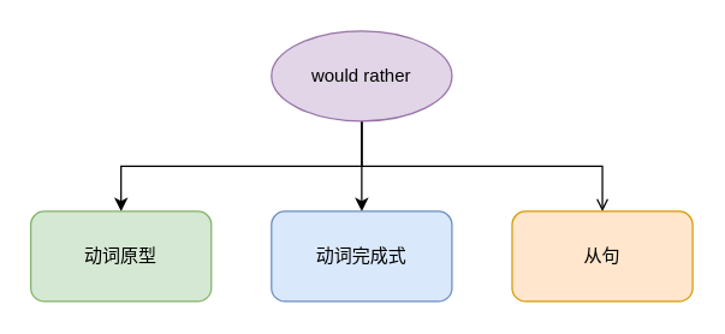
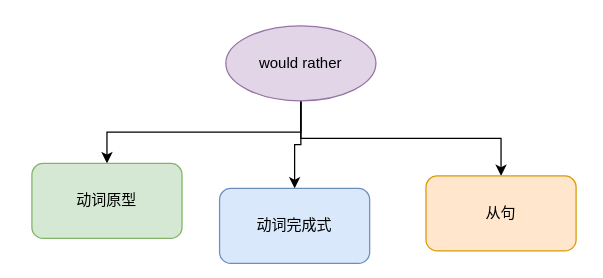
- <mxCell id="4" style="edgeStyle=orthogonalEdgeStyle;rounded=0;orthogonalLoop=1;jettySize=auto;html=1;exitX=0.5;exitY=1;exitDx=0;exitDy=0;entryX=0.5;entryY=0;entryDx=0;entryDy=0;endArrow=open;" edge="1" parent="1" source="5" target="8"><mxGeometry relative="1" as="geometry" /></mxCell>
+ <mxCell id="4" style="edgeStyle=orthogonalEdgeStyle;rounded=0;orthogonalLoop=1;jettySize=auto;html=1;exitX=0.5;exitY=1;exitDx=0;exitDy=0;entryX=0.5;entryY=0;entryDx=0;entryDy=0;" edge="1" parent="1" source="5" target="8"><mxGeometry relative="1" as="geometry" /></mxCell>
- <mxCell id="7" value="动词原型" style="rounded=1;whiteSpace=wrap;html=1;fillColor=#d5e8d4;strokeColor=#82b366;" vertex="1" parent="1"><mxGeometry x="20" y="140" width="120" height="60" as="geometry" /></mxCell>
+ <mxCell id="7" value="动词原型" style="rounded=1;whiteSpace=wrap;html=1;fillColor=#d5e8d4;strokeColor=#82b366;" vertex="1" parent="1"><mxGeometry x="25" y="130" width="120" height="60" as="geometry" /></mxCell>
- <mxCell id="6" value="动词完成式" style="rounded=1;whiteSpace=wrap;html=1;fillColor=#dae8fc;strokeColor=#6c8ebf;" vertex="1" parent="1"><mxGeometry x="180" y="140" width="120" height="60" as="geometry" /></mxCell>
+ <mxCell id="6" value="动词完成式" style="rounded=1;whiteSpace=wrap;html=1;fillColor=#dae8fc;strokeColor=#6c8ebf;" vertex="1" parent="1"><mxGeometry x="175" y="150" width="120" height="60" as="geometry" /></mxCell>
